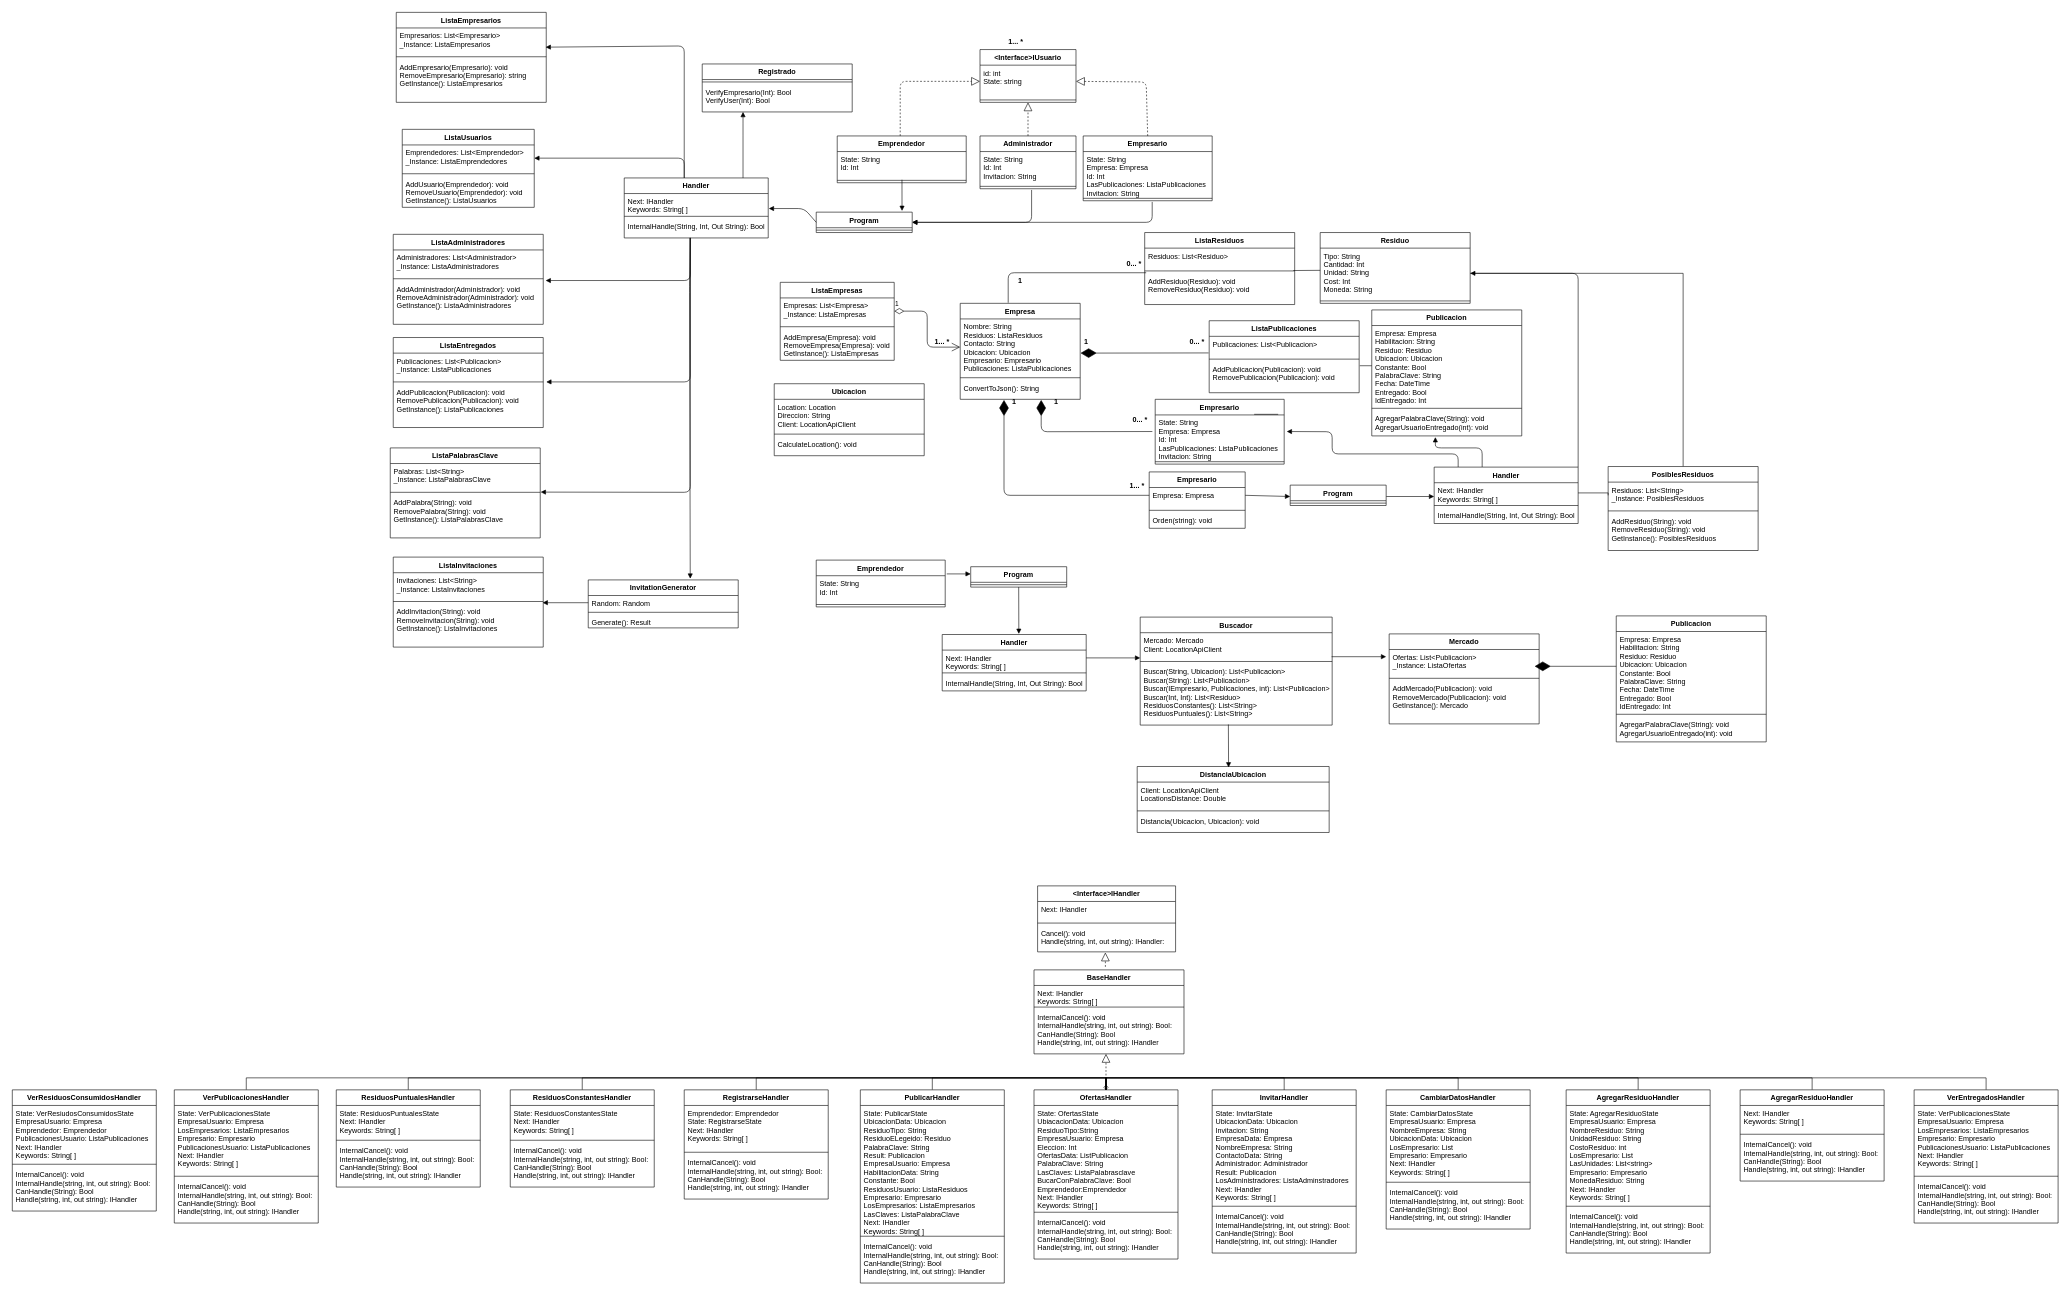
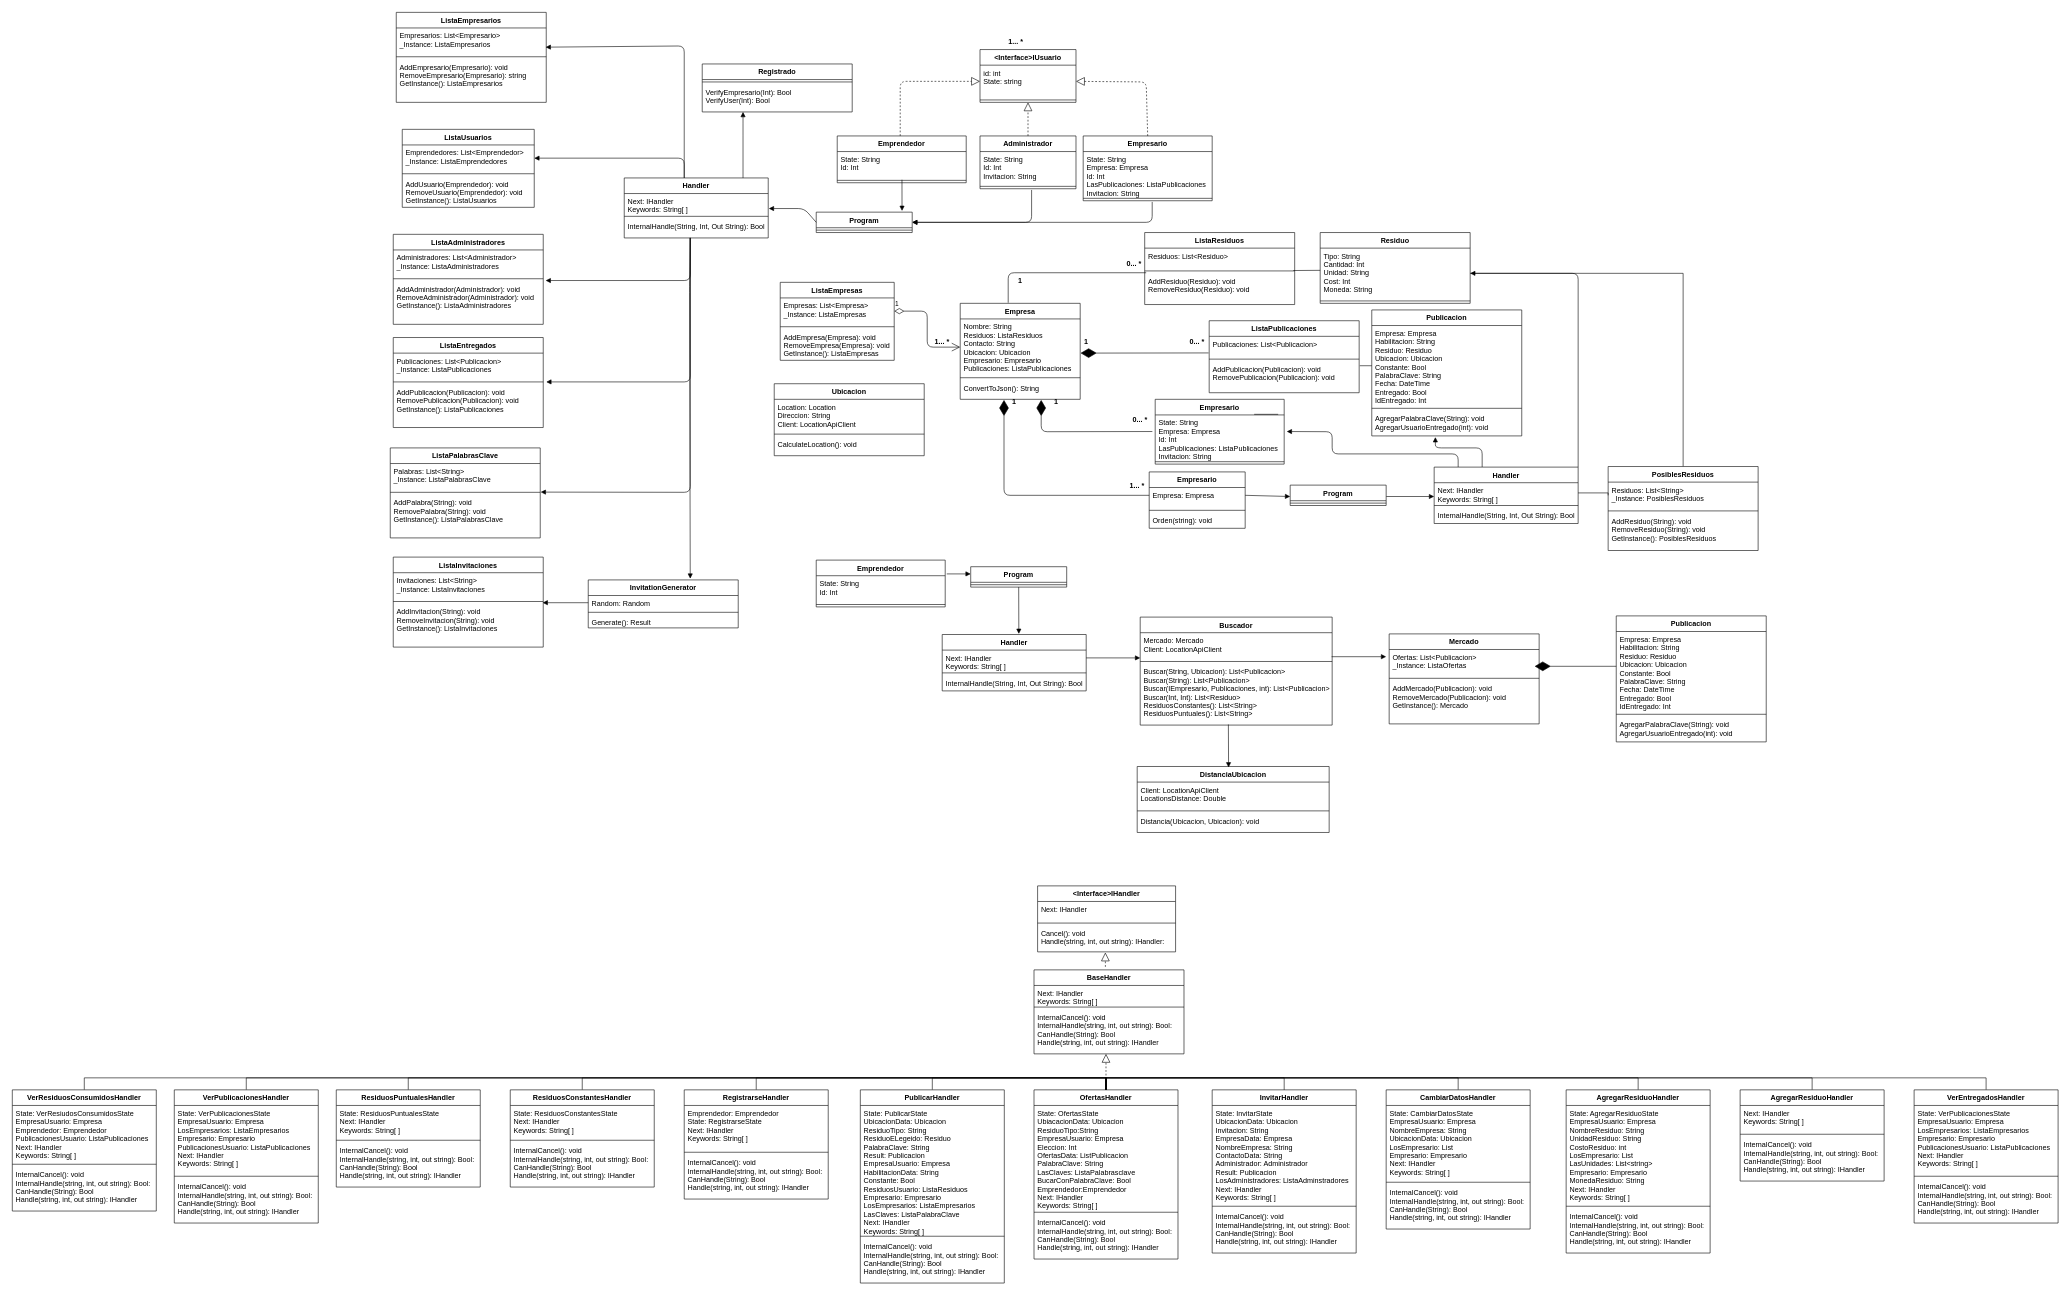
+ <mxCell id="114" style="edgeStyle=orthogonalEdgeStyle;rounded=0;orthogonalLoop=1;jettySize=auto;html=1;exitX=0.5;exitY=0;exitDx=0;exitDy=0;entryX=0.5;entryY=0;entryDx=0;entryDy=0;endArrow=none;endFill=0;" edge="1" parent="1" source="115" target="75"><mxGeometry relative="1" as="geometry" /></mxCell>
- <mxCell id="109" style="edgeStyle=orthogonalEdgeStyle;rounded=0;orthogonalLoop=1;jettySize=auto;html=1;exitX=0.5;exitY=0;exitDx=0;exitDy=0;entryX=0.5;entryY=0;entryDx=0;entryDy=0;endArrow=diamond;endFill=0;" edge="1" parent="1" source="110" target="75"><mxGeometry relative="1" as="geometry" /></mxCell>
+ <mxCell id="109" style="edgeStyle=orthogonalEdgeStyle;rounded=0;orthogonalLoop=1;jettySize=auto;html=1;exitX=0.5;exitY=0;exitDx=0;exitDy=0;entryX=0.5;entryY=0;entryDx=0;entryDy=0;endArrow=none;endFill=0;" edge="1" parent="1" source="110" target="75"><mxGeometry relative="1" as="geometry" /></mxCell>
